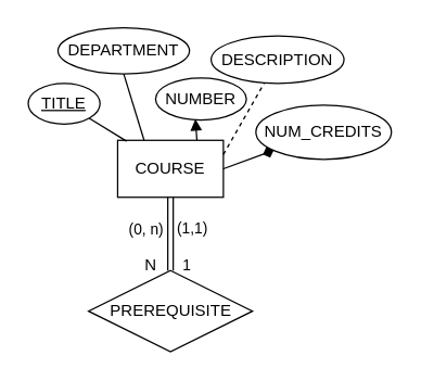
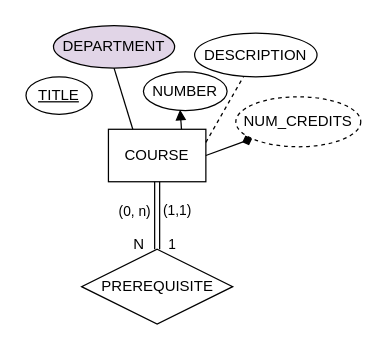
- <mxCell id="6" value="DEPARTMENT" style="ellipse;whiteSpace=wrap;html=1;align=center;" vertex="1" parent="1"><mxGeometry x="42" y="20" width="97" height="34" as="geometry" /></mxCell>
+ <mxCell id="6" value="DEPARTMENT" style="ellipse;whiteSpace=wrap;html=1;align=center;fillColor=#e1d5e7;" vertex="1" parent="1"><mxGeometry x="42" y="20" width="97" height="34" as="geometry" /></mxCell>
- <mxCell id="3" value="" style="endArrow=none;html=1;rounded=0;entryX=0.085;entryY=0.016;entryDx=0;entryDy=0;entryPerimeter=0;exitX=1;exitY=1;exitDx=0;exitDy=0;" edge="1" parent="1" source="4" target="2"><mxGeometry relative="1" as="geometry"><mxPoint x="49" y="86" as="sourcePoint" /><mxPoint x="240" y="179" as="targetPoint" /></mxGeometry></mxCell>
- <mxCell id="12" value="NUM_CREDITS" style="ellipse;whiteSpace=wrap;html=1;align=center;" vertex="1" parent="1"><mxGeometry x="188" y="77" width="100" height="40" as="geometry" /></mxCell>
+ <mxCell id="12" value="NUM_CREDITS" style="ellipse;whiteSpace=wrap;html=1;align=center;dashed=1;" vertex="1" parent="1"><mxGeometry x="188" y="77" width="100" height="40" as="geometry" /></mxCell>
